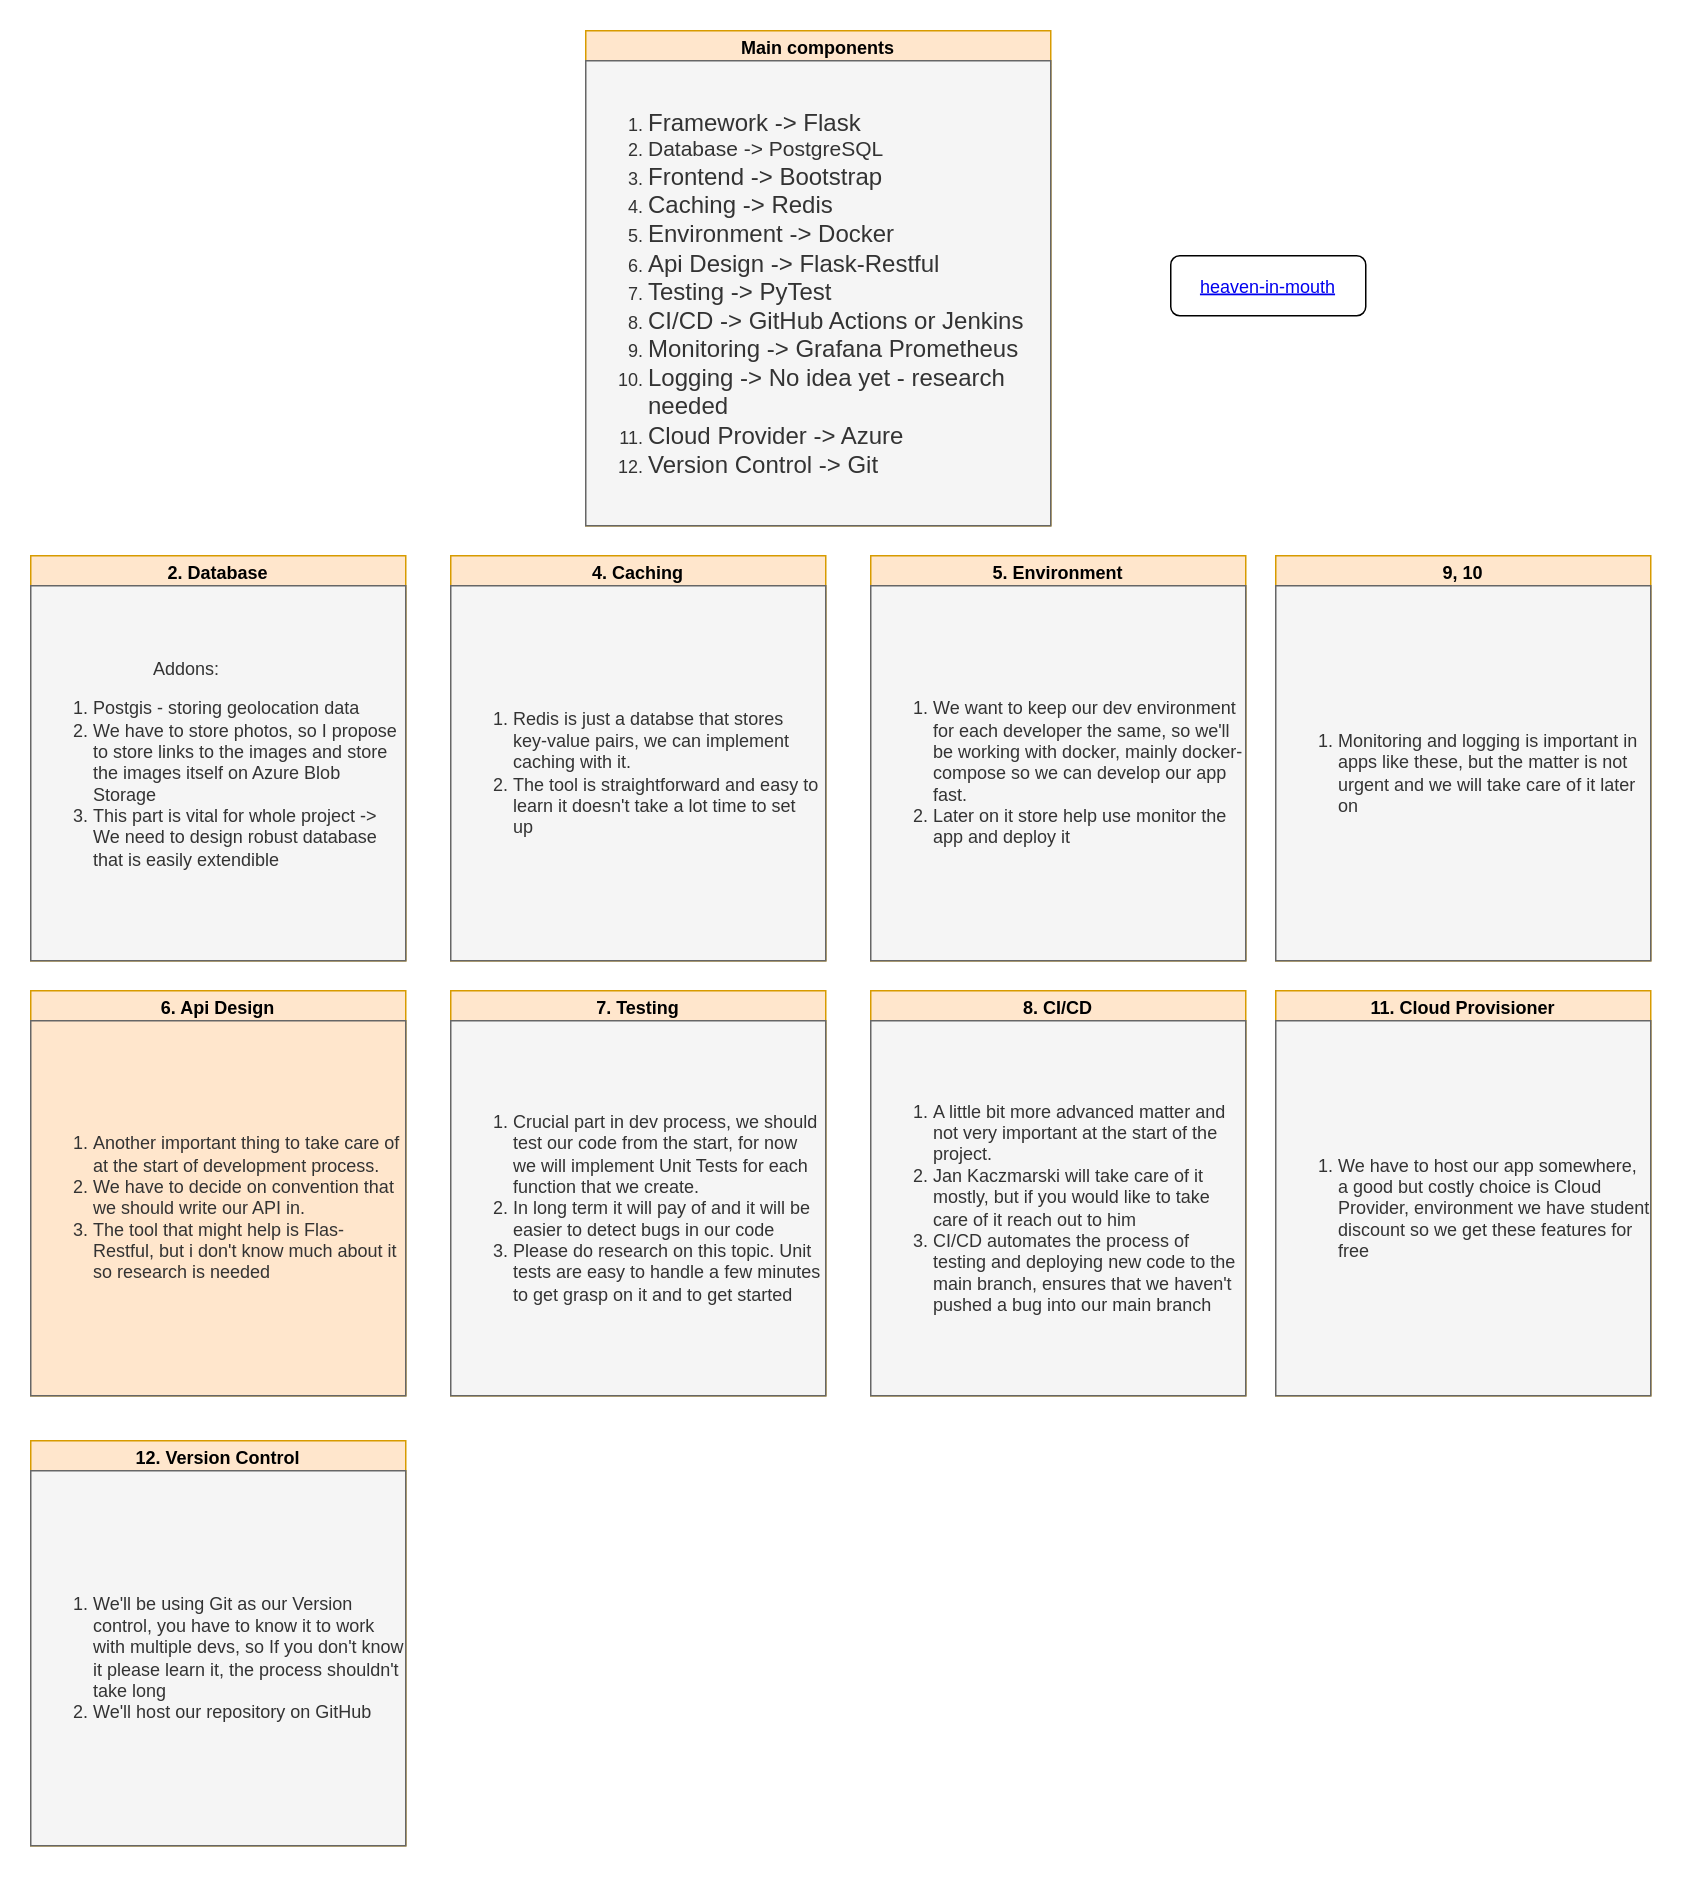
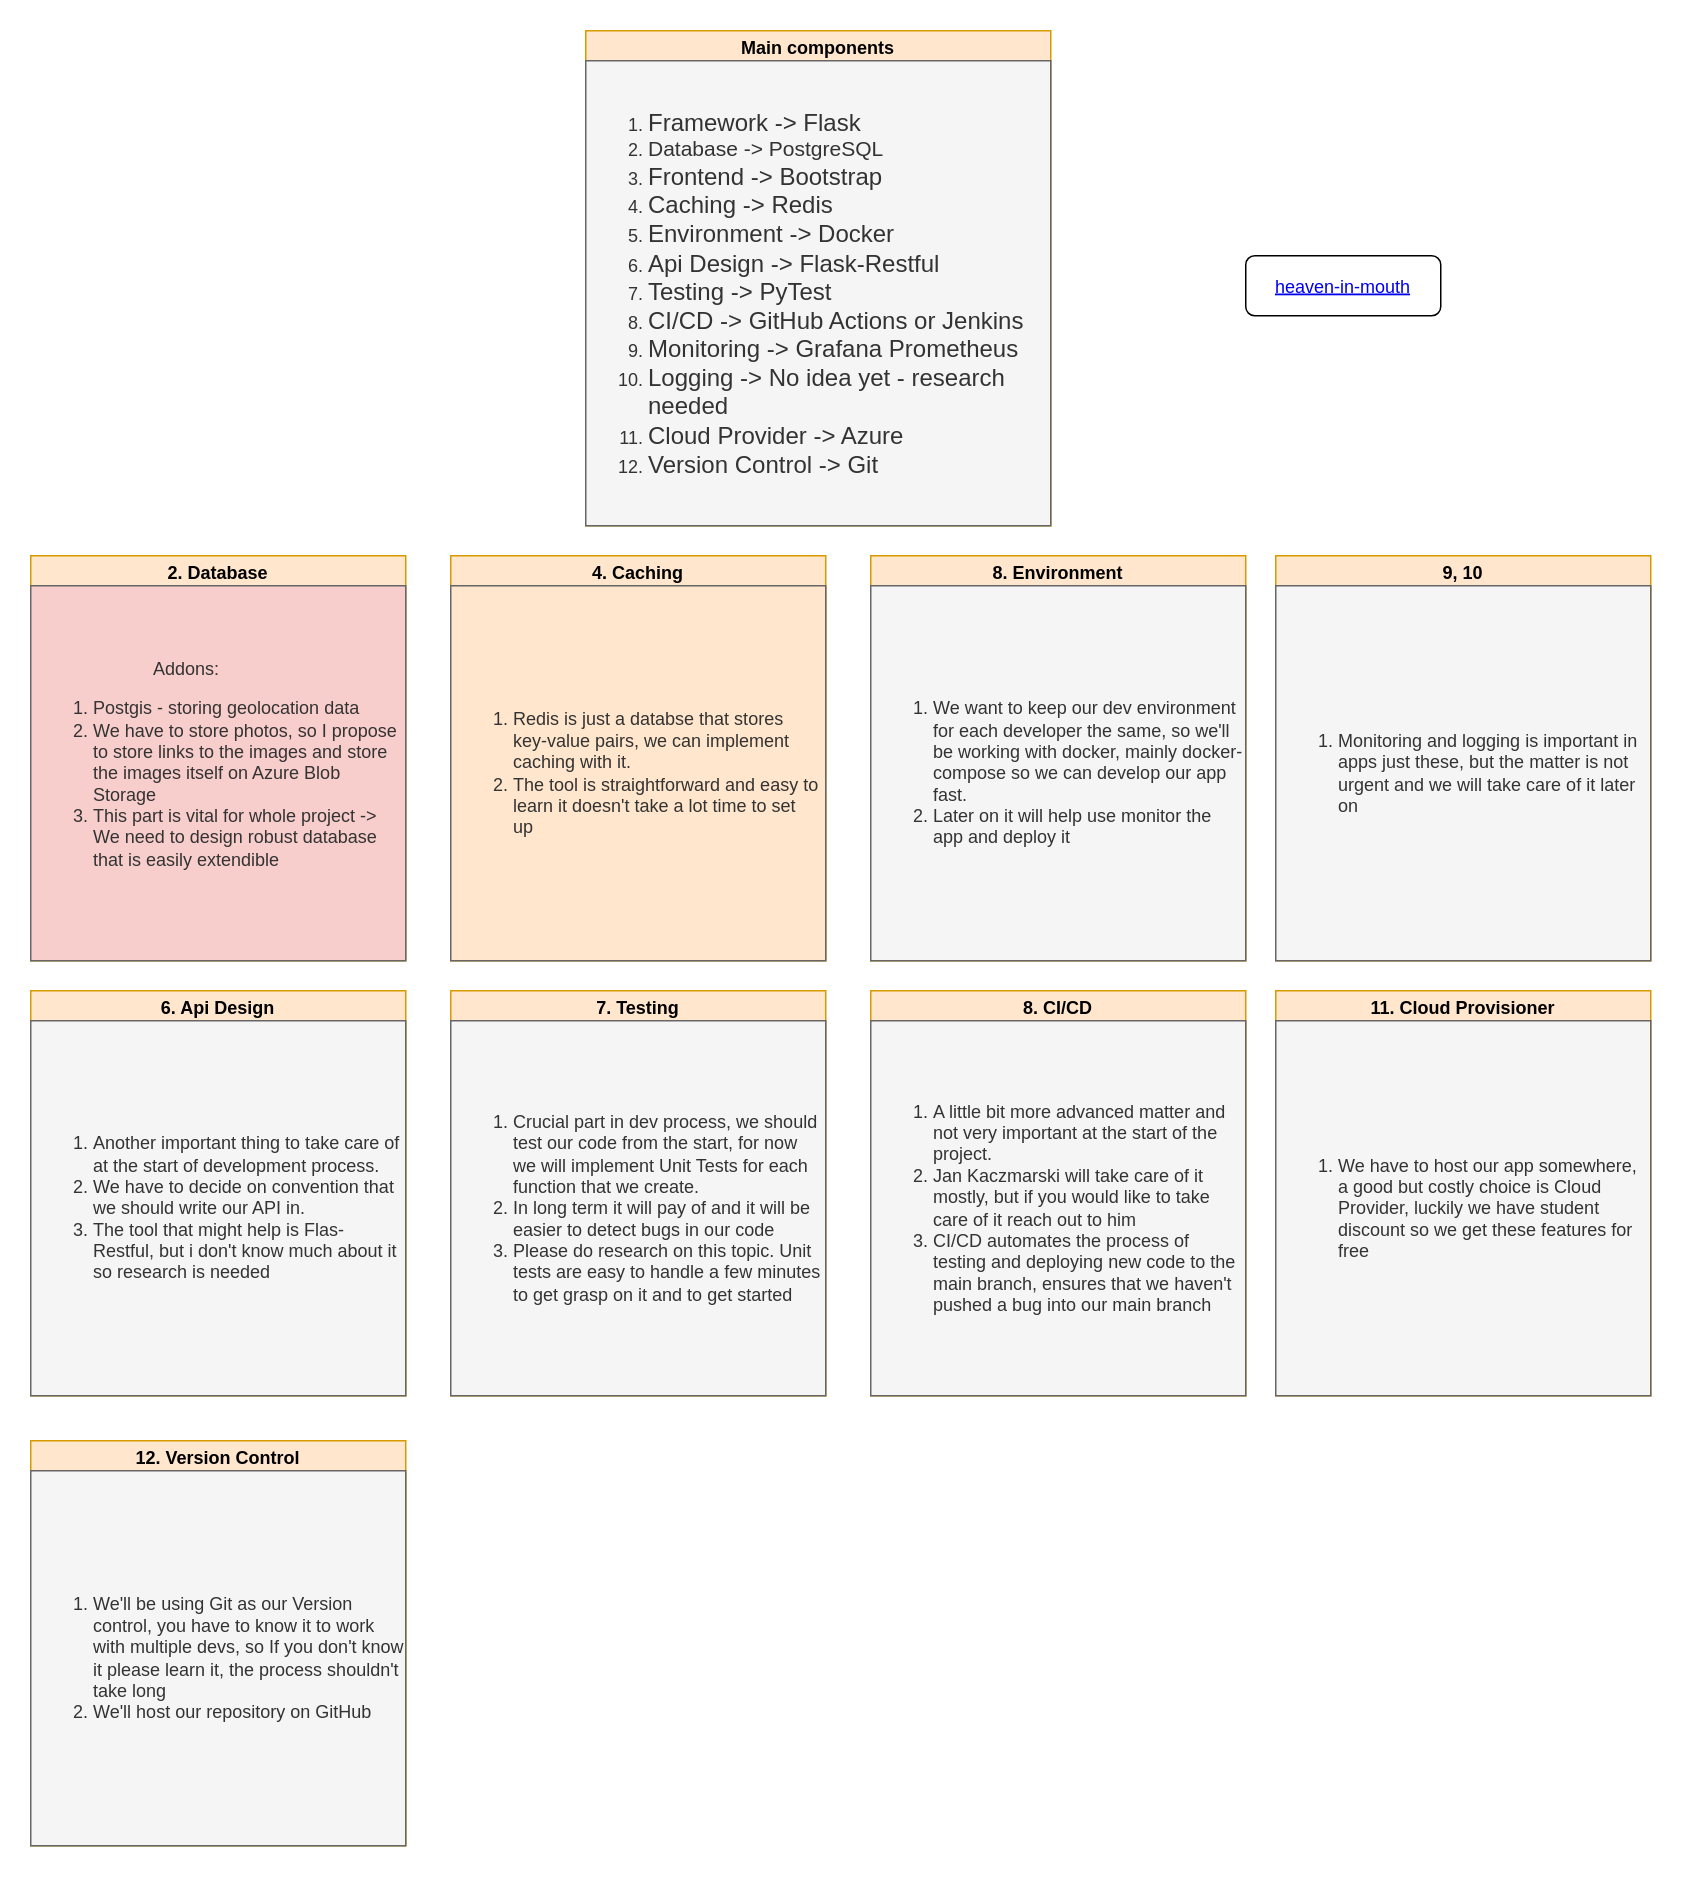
- <mxCell id="22" value="heaven-in-mouth" style="fontColor=#0000EE;fontStyle=4;rounded=1;overflow=hidden;spacing=10;" vertex="1" parent="1"><mxGeometry x="780" y="170" width="130" height="40" as="geometry" /></mxCell>
+ <mxCell id="22" value="heaven-in-mouth" style="fontColor=#0000EE;fontStyle=4;rounded=1;overflow=hidden;spacing=10;" vertex="1" parent="1"><mxGeometry x="830" y="170" width="130" height="40" as="geometry" /></mxCell>
- <mxCell id="8" value="5. Environment" style="swimlane;whiteSpace=wrap;html=1;fillColor=#ffe6cc;strokeColor=#d79b00;" parent="1" vertex="1"><mxGeometry x="580" y="370" width="250" height="270" as="geometry" /></mxCell>
+ <mxCell id="8" value="8. Environment" style="swimlane;whiteSpace=wrap;html=1;fillColor=#ffe6cc;strokeColor=#d79b00;" parent="1" vertex="1"><mxGeometry x="580" y="370" width="250" height="270" as="geometry" /></mxCell>
- <mxCell id="5" value="&lt;span style=&quot;white-space: pre;&quot;&gt;&#09;&lt;/span&gt;&lt;span style=&quot;white-space: pre;&quot;&gt;&#09;&lt;/span&gt;&lt;span style=&quot;white-space: pre;&quot;&gt;&#09;&lt;/span&gt;Addons:&lt;div&gt;&lt;ol&gt;&lt;li&gt;Postgis - storing geolocation data&lt;/li&gt;&lt;li&gt;We have to store photos, so I propose to store links to the images and store the images itself on Azure Blob Storage&lt;/li&gt;&lt;li&gt;This part is vital for whole project -&amp;gt; We need to design robust database that is easily extendible&amp;nbsp;&lt;/li&gt;&lt;/ol&gt;&lt;/div&gt;" style="whiteSpace=wrap;html=1;aspect=fixed;fillColor=#f5f5f5;fontColor=#333333;strokeColor=#666666;align=left;" parent="4" vertex="1"><mxGeometry y="20" width="250" height="250" as="geometry" /></mxCell>
+ <mxCell id="5" value="&lt;span style=&quot;white-space: pre;&quot;&gt;&#09;&lt;/span&gt;&lt;span style=&quot;white-space: pre;&quot;&gt;&#09;&lt;/span&gt;&lt;span style=&quot;white-space: pre;&quot;&gt;&#09;&lt;/span&gt;Addons:&lt;div&gt;&lt;ol&gt;&lt;li&gt;Postgis - storing geolocation data&lt;/li&gt;&lt;li&gt;We have to store photos, so I propose to store links to the images and store the images itself on Azure Blob Storage&lt;/li&gt;&lt;li&gt;This part is vital for whole project -&amp;gt; We need to design robust database that is easily extendible&amp;nbsp;&lt;/li&gt;&lt;/ol&gt;&lt;/div&gt;" style="whiteSpace=wrap;html=1;aspect=fixed;fillColor=#f8cecc;fontColor=#333333;strokeColor=#666666;align=left;" parent="4" vertex="1"><mxGeometry y="20" width="250" height="250" as="geometry" /></mxCell>
- <mxCell id="7" value="&lt;div&gt;&lt;ol style=&quot;padding-right: 3px;&quot;&gt;&lt;li&gt;Redis is just a databse that stores key-value pairs, we can implement caching with it.&lt;/li&gt;&lt;li&gt;The tool is straightforward and easy to learn it doesn't take a lot time to set up&lt;/li&gt;&lt;/ol&gt;&lt;/div&gt;" style="whiteSpace=wrap;html=1;aspect=fixed;fillColor=#f5f5f5;fontColor=#333333;strokeColor=#666666;align=left;" parent="6" vertex="1"><mxGeometry y="20" width="250" height="250" as="geometry" /></mxCell>
+ <mxCell id="7" value="&lt;div&gt;&lt;ol style=&quot;padding-right: 3px;&quot;&gt;&lt;li&gt;Redis is just a databse that stores key-value pairs, we can implement caching with it.&lt;/li&gt;&lt;li&gt;The tool is straightforward and easy to learn it doesn't take a lot time to set up&lt;/li&gt;&lt;/ol&gt;&lt;/div&gt;" style="whiteSpace=wrap;html=1;aspect=fixed;fillColor=#ffe6cc;fontColor=#333333;strokeColor=#666666;align=left;" parent="6" vertex="1"><mxGeometry y="20" width="250" height="250" as="geometry" /></mxCell>
- <mxCell id="9" value="&lt;div&gt;&lt;ol&gt;&lt;li&gt;We want to keep our dev environment for each developer the same, so we'll be working with docker, mainly docker-compose so we can develop our app fast.&lt;/li&gt;&lt;li&gt;Later on it store help use monitor the app and deploy it&lt;/li&gt;&lt;/ol&gt;&lt;/div&gt;" style="whiteSpace=wrap;html=1;aspect=fixed;fillColor=#f5f5f5;fontColor=#333333;strokeColor=#666666;align=left;" parent="8" vertex="1"><mxGeometry y="20" width="250" height="250" as="geometry" /></mxCell>
+ <mxCell id="9" value="&lt;div&gt;&lt;ol&gt;&lt;li&gt;We want to keep our dev environment for each developer the same, so we'll be working with docker, mainly docker-compose so we can develop our app fast.&lt;/li&gt;&lt;li&gt;Later on it will help use monitor the app and deploy it&lt;/li&gt;&lt;/ol&gt;&lt;/div&gt;" style="whiteSpace=wrap;html=1;aspect=fixed;fillColor=#f5f5f5;fontColor=#333333;strokeColor=#666666;align=left;" parent="8" vertex="1"><mxGeometry y="20" width="250" height="250" as="geometry" /></mxCell>
- <mxCell id="17" value="&lt;div&gt;&lt;ol&gt;&lt;li&gt;Monitoring and logging is important in apps like these, but the matter is not urgent and we will take care of it later on&lt;/li&gt;&lt;/ol&gt;&lt;/div&gt;" style="whiteSpace=wrap;html=1;aspect=fixed;fillColor=#f5f5f5;fontColor=#333333;strokeColor=#666666;align=left;" parent="16" vertex="1"><mxGeometry y="20" width="250" height="250" as="geometry" /></mxCell>
+ <mxCell id="17" value="&lt;div&gt;&lt;ol&gt;&lt;li&gt;Monitoring and logging is important in apps just these, but the matter is not urgent and we will take care of it later on&lt;/li&gt;&lt;/ol&gt;&lt;/div&gt;" style="whiteSpace=wrap;html=1;aspect=fixed;fillColor=#f5f5f5;fontColor=#333333;strokeColor=#666666;align=left;" parent="16" vertex="1"><mxGeometry y="20" width="250" height="250" as="geometry" /></mxCell>
- <mxCell id="11" value="&lt;div&gt;&lt;ol&gt;&lt;li&gt;Another important thing to take care of at the start of development process.&lt;/li&gt;&lt;li&gt;We have to decide on convention that we should write our API in.&amp;nbsp;&lt;/li&gt;&lt;li&gt;The tool that might help is Flas-Restful, but i don't know much about it so research is needed&lt;/li&gt;&lt;/ol&gt;&lt;/div&gt;" style="whiteSpace=wrap;html=1;aspect=fixed;fillColor=#ffe6cc;fontColor=#333333;strokeColor=#666666;align=left;" parent="10" vertex="1"><mxGeometry y="20" width="250" height="250" as="geometry" /></mxCell>
+ <mxCell id="11" value="&lt;div&gt;&lt;ol&gt;&lt;li&gt;Another important thing to take care of at the start of development process.&lt;/li&gt;&lt;li&gt;We have to decide on convention that we should write our API in.&amp;nbsp;&lt;/li&gt;&lt;li&gt;The tool that might help is Flas-Restful, but i don't know much about it so research is needed&lt;/li&gt;&lt;/ol&gt;&lt;/div&gt;" style="whiteSpace=wrap;html=1;aspect=fixed;fillColor=#f5f5f5;fontColor=#333333;strokeColor=#666666;align=left;" parent="10" vertex="1"><mxGeometry y="20" width="250" height="250" as="geometry" /></mxCell>
- <mxCell id="19" value="&lt;div&gt;&lt;ol&gt;&lt;li&gt;We have to host our app somewhere, a good but costly choice is Cloud Provider, environment we have student discount so we get these features for free&lt;/li&gt;&lt;/ol&gt;&lt;/div&gt;" style="whiteSpace=wrap;html=1;aspect=fixed;fillColor=#f5f5f5;fontColor=#333333;strokeColor=#666666;align=left;" parent="18" vertex="1"><mxGeometry y="20" width="250" height="250" as="geometry" /></mxCell>
+ <mxCell id="19" value="&lt;div&gt;&lt;ol&gt;&lt;li&gt;We have to host our app somewhere, a good but costly choice is Cloud Provider, luckily we have student discount so we get these features for free&lt;/li&gt;&lt;/ol&gt;&lt;/div&gt;" style="whiteSpace=wrap;html=1;aspect=fixed;fillColor=#f5f5f5;fontColor=#333333;strokeColor=#666666;align=left;" parent="18" vertex="1"><mxGeometry y="20" width="250" height="250" as="geometry" /></mxCell>
